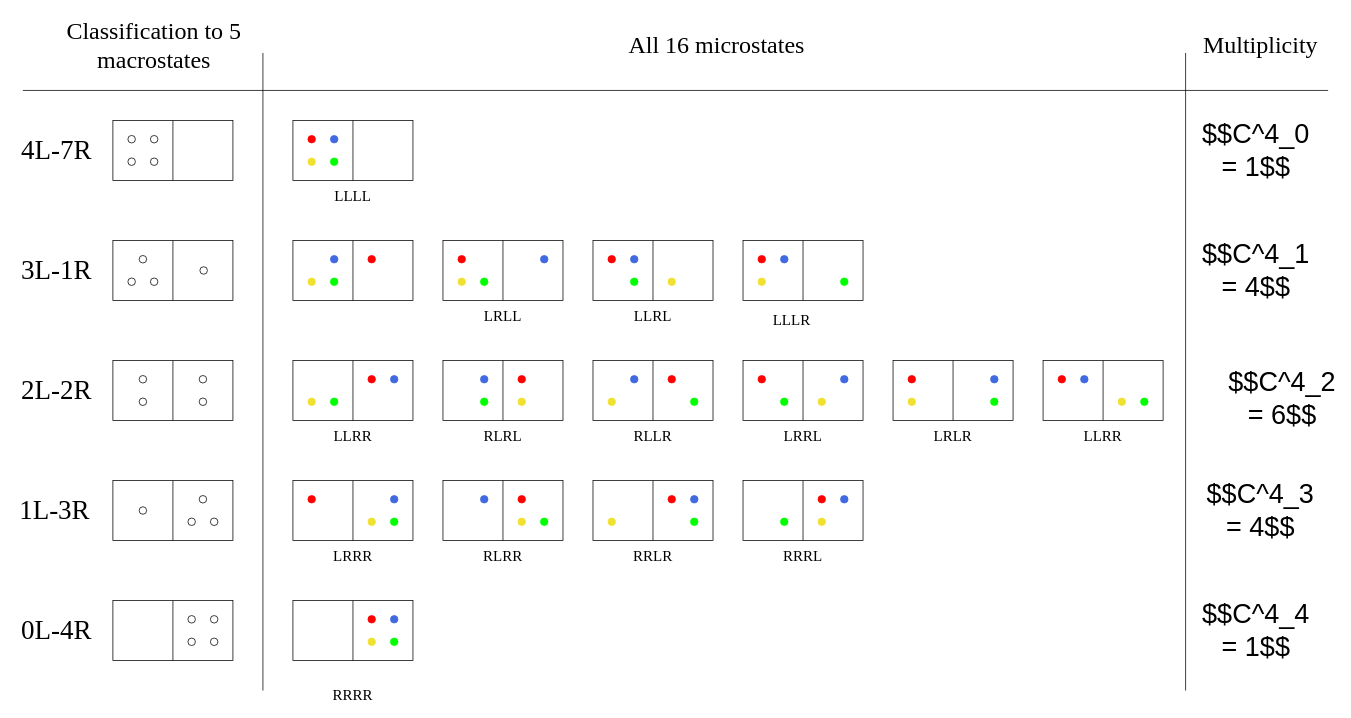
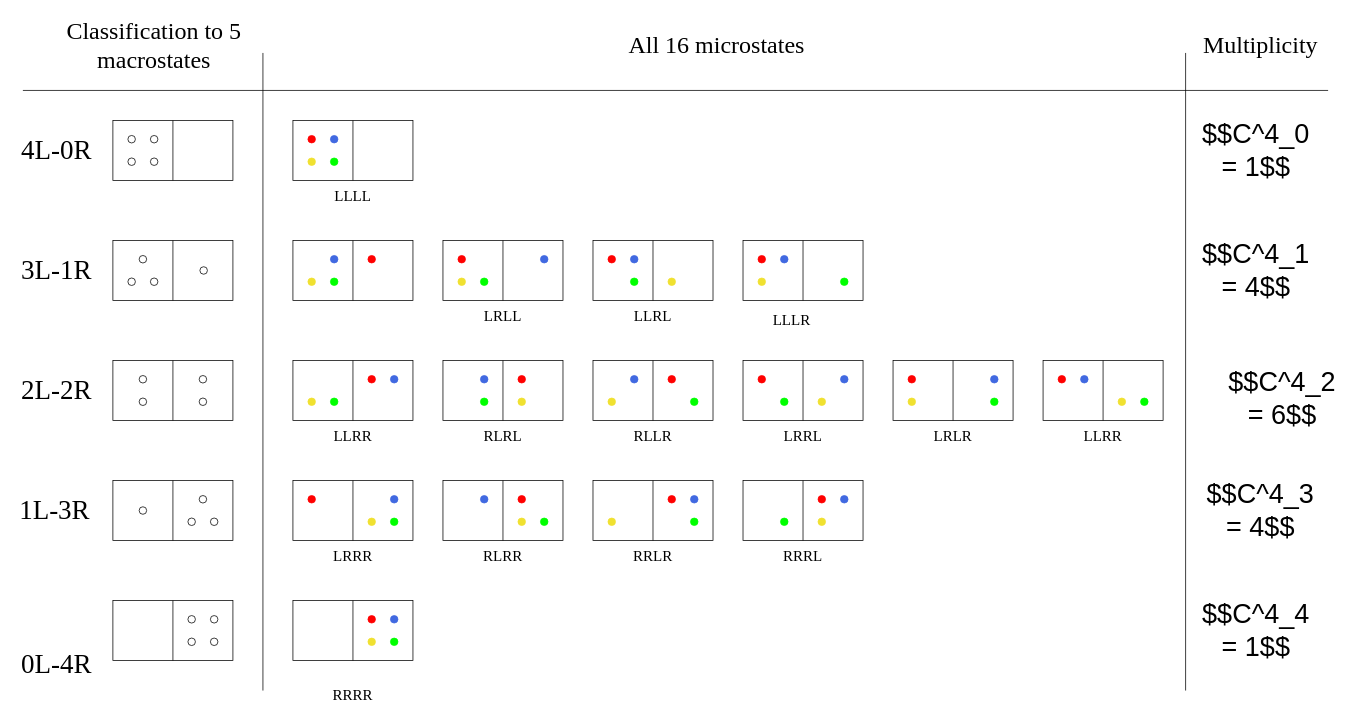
- <mxCell id="54" value="&lt;font&gt;4L-7R&lt;/font&gt;" style="text;html=1;strokeColor=none;fillColor=none;align=center;verticalAlign=middle;whiteSpace=wrap;rounded=0;fontFamily=Comic Sans MS;fontSize=36;" parent="1" vertex="1"><mxGeometry x="20" y="190" width="110" height="20" as="geometry" /></mxCell>
+ <mxCell id="54" value="&lt;font&gt;4L-0R&lt;/font&gt;" style="text;html=1;strokeColor=none;fillColor=none;align=center;verticalAlign=middle;whiteSpace=wrap;rounded=0;fontFamily=Comic Sans MS;fontSize=36;" parent="1" vertex="1"><mxGeometry x="20" y="190" width="110" height="20" as="geometry" /></mxCell>
- <mxCell id="58" value="&lt;font&gt;0L-4R&lt;/font&gt;" style="text;html=1;strokeColor=none;fillColor=none;align=center;verticalAlign=middle;whiteSpace=wrap;rounded=0;fontFamily=Comic Sans MS;fontSize=36;" parent="1" vertex="1"><mxGeometry x="20" y="830" width="110" height="20" as="geometry" /></mxCell>
+ <mxCell id="58" value="&lt;font&gt;0L-4R&lt;/font&gt;" style="text;html=1;strokeColor=none;fillColor=none;align=center;verticalAlign=middle;whiteSpace=wrap;rounded=0;fontFamily=Comic Sans MS;fontSize=36;" parent="1" vertex="1"><mxGeometry x="20" y="875" width="110" height="20" as="geometry" /></mxCell>
